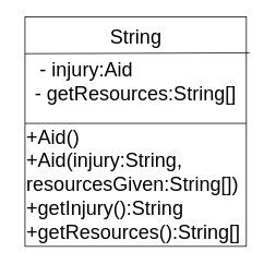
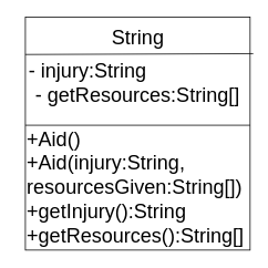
- <mxCell id="6" value="- injury:Aid" style="text;html=1;strokeColor=none;fillColor=none;align=center;verticalAlign=middle;whiteSpace=wrap;rounded=0;fontSize=24;" vertex="1" parent="2"><mxGeometry x="-10" y="50" width="170" height="30" as="geometry" /></mxCell>
+ <mxCell id="6" value="- injury:String" style="text;html=1;strokeColor=none;fillColor=none;align=center;verticalAlign=middle;whiteSpace=wrap;rounded=0;fontSize=24;" vertex="1" parent="2"><mxGeometry x="-10" y="50" width="170" height="30" as="geometry" /></mxCell>
